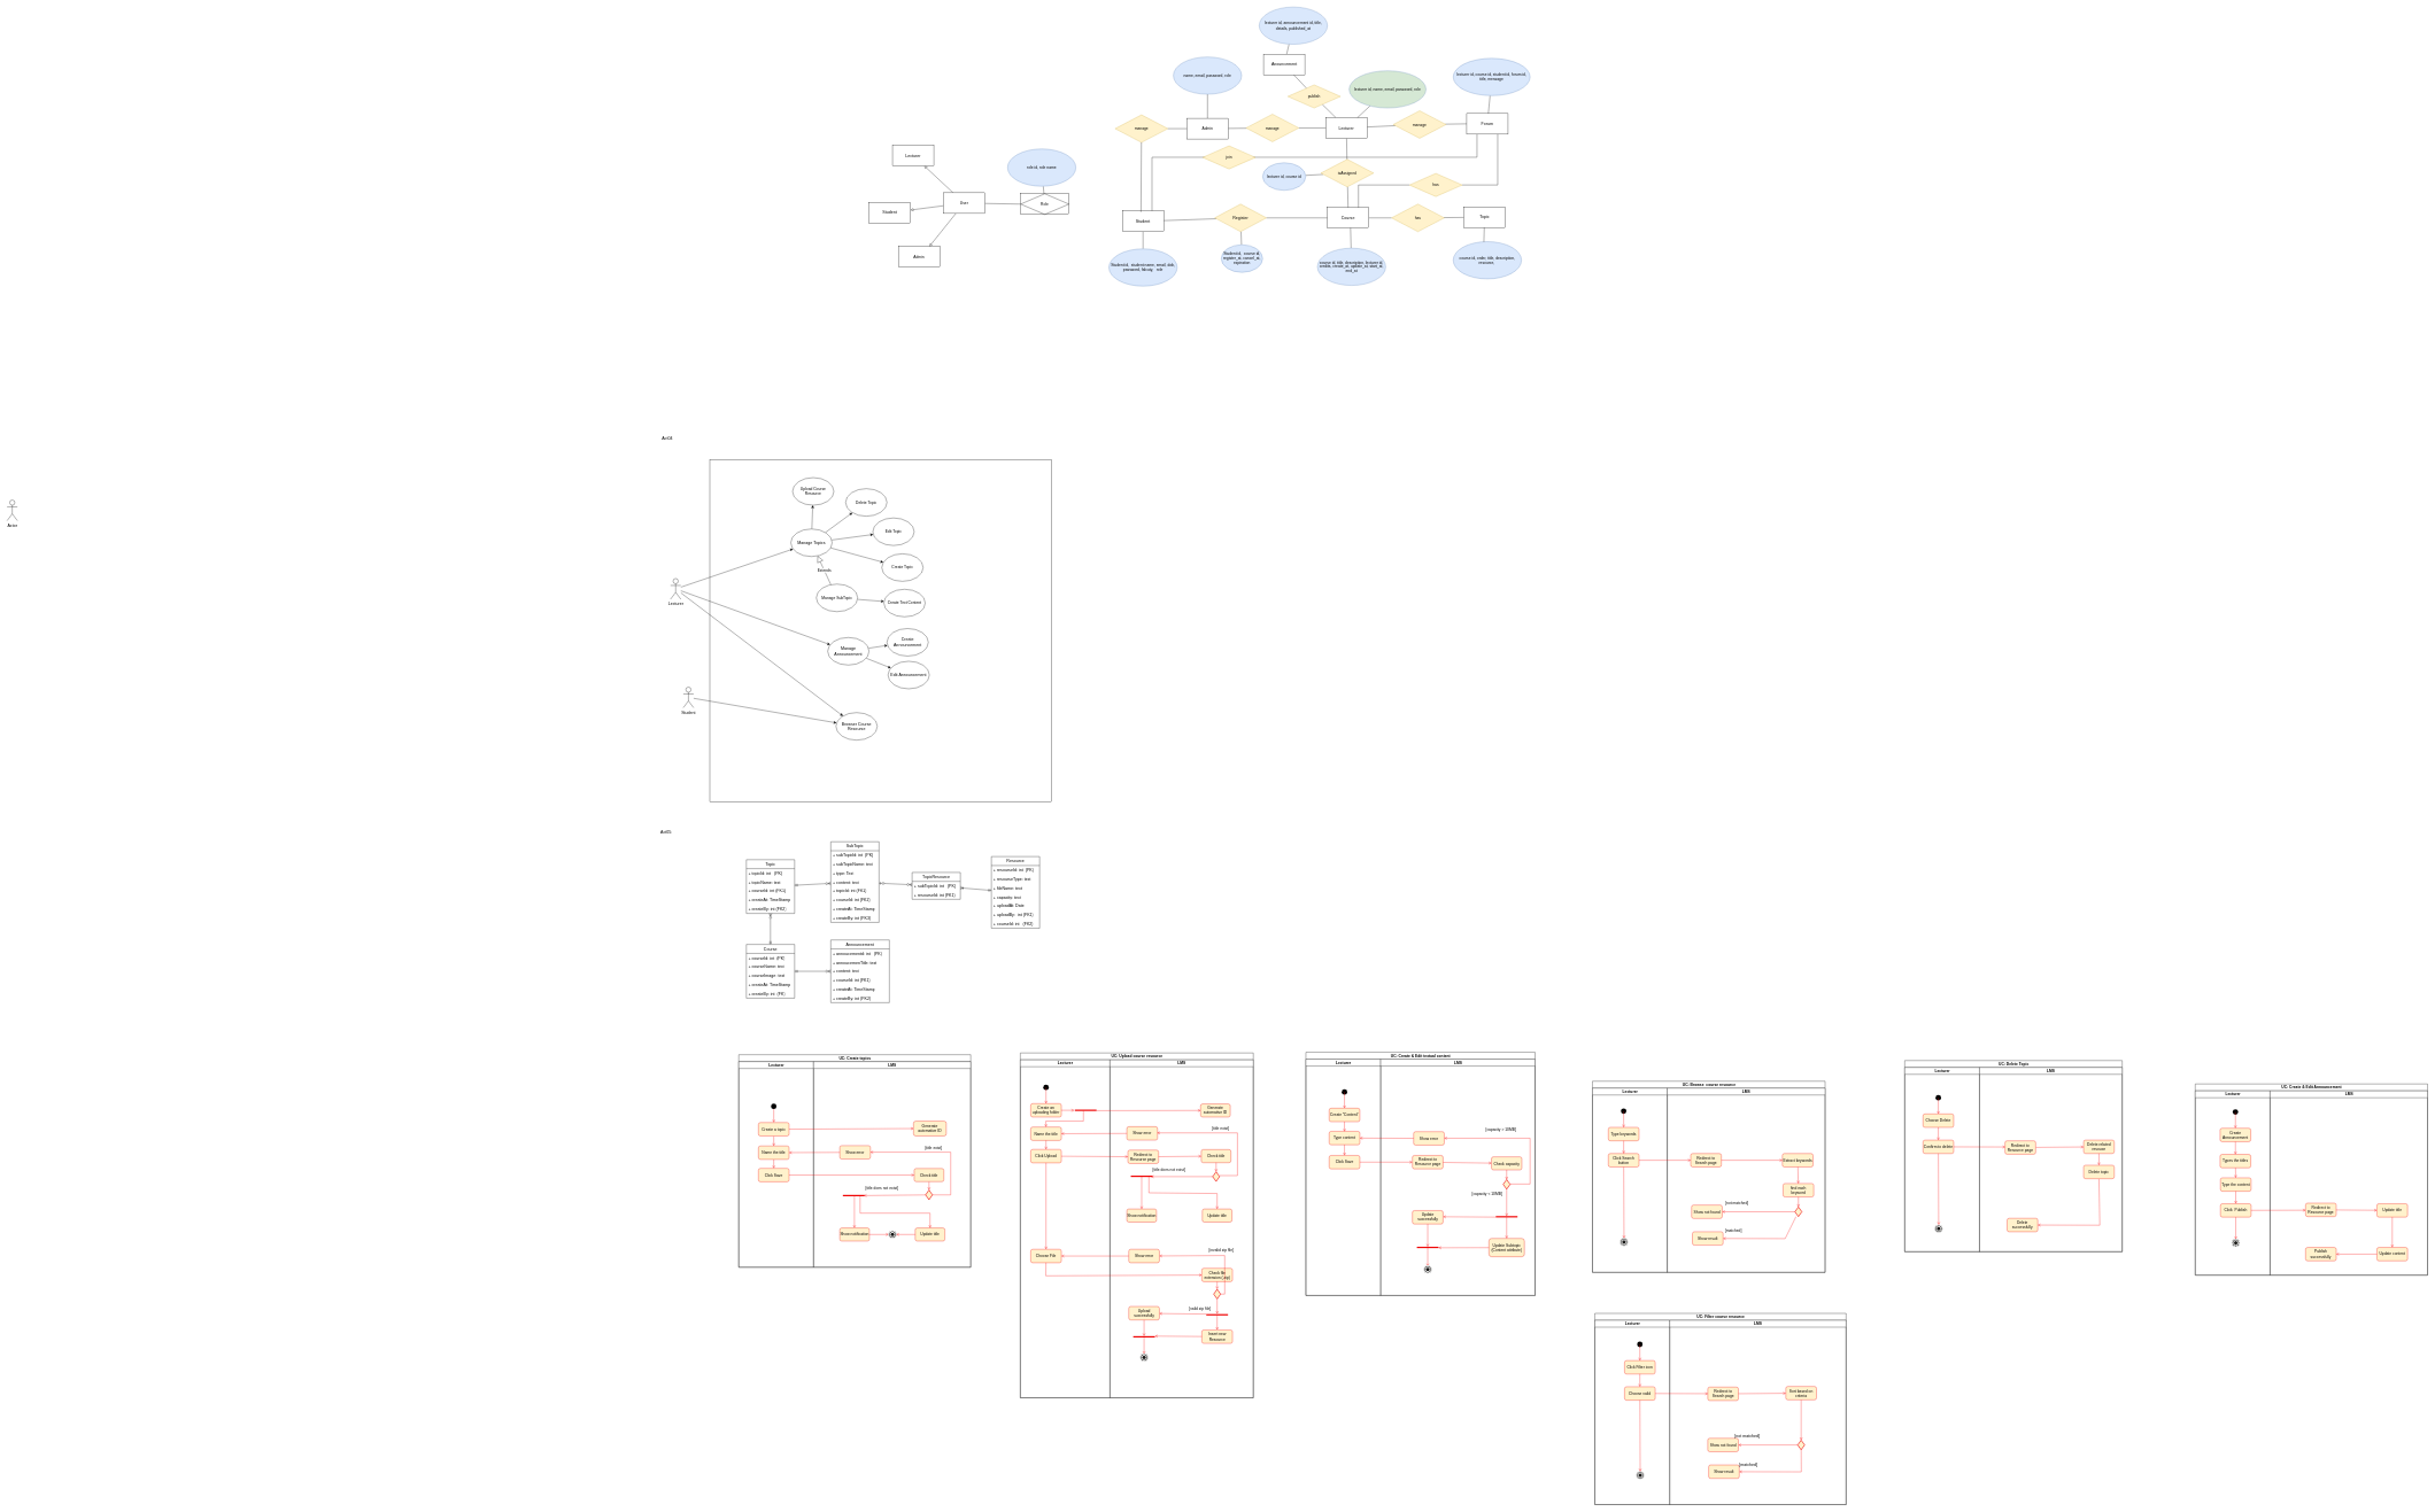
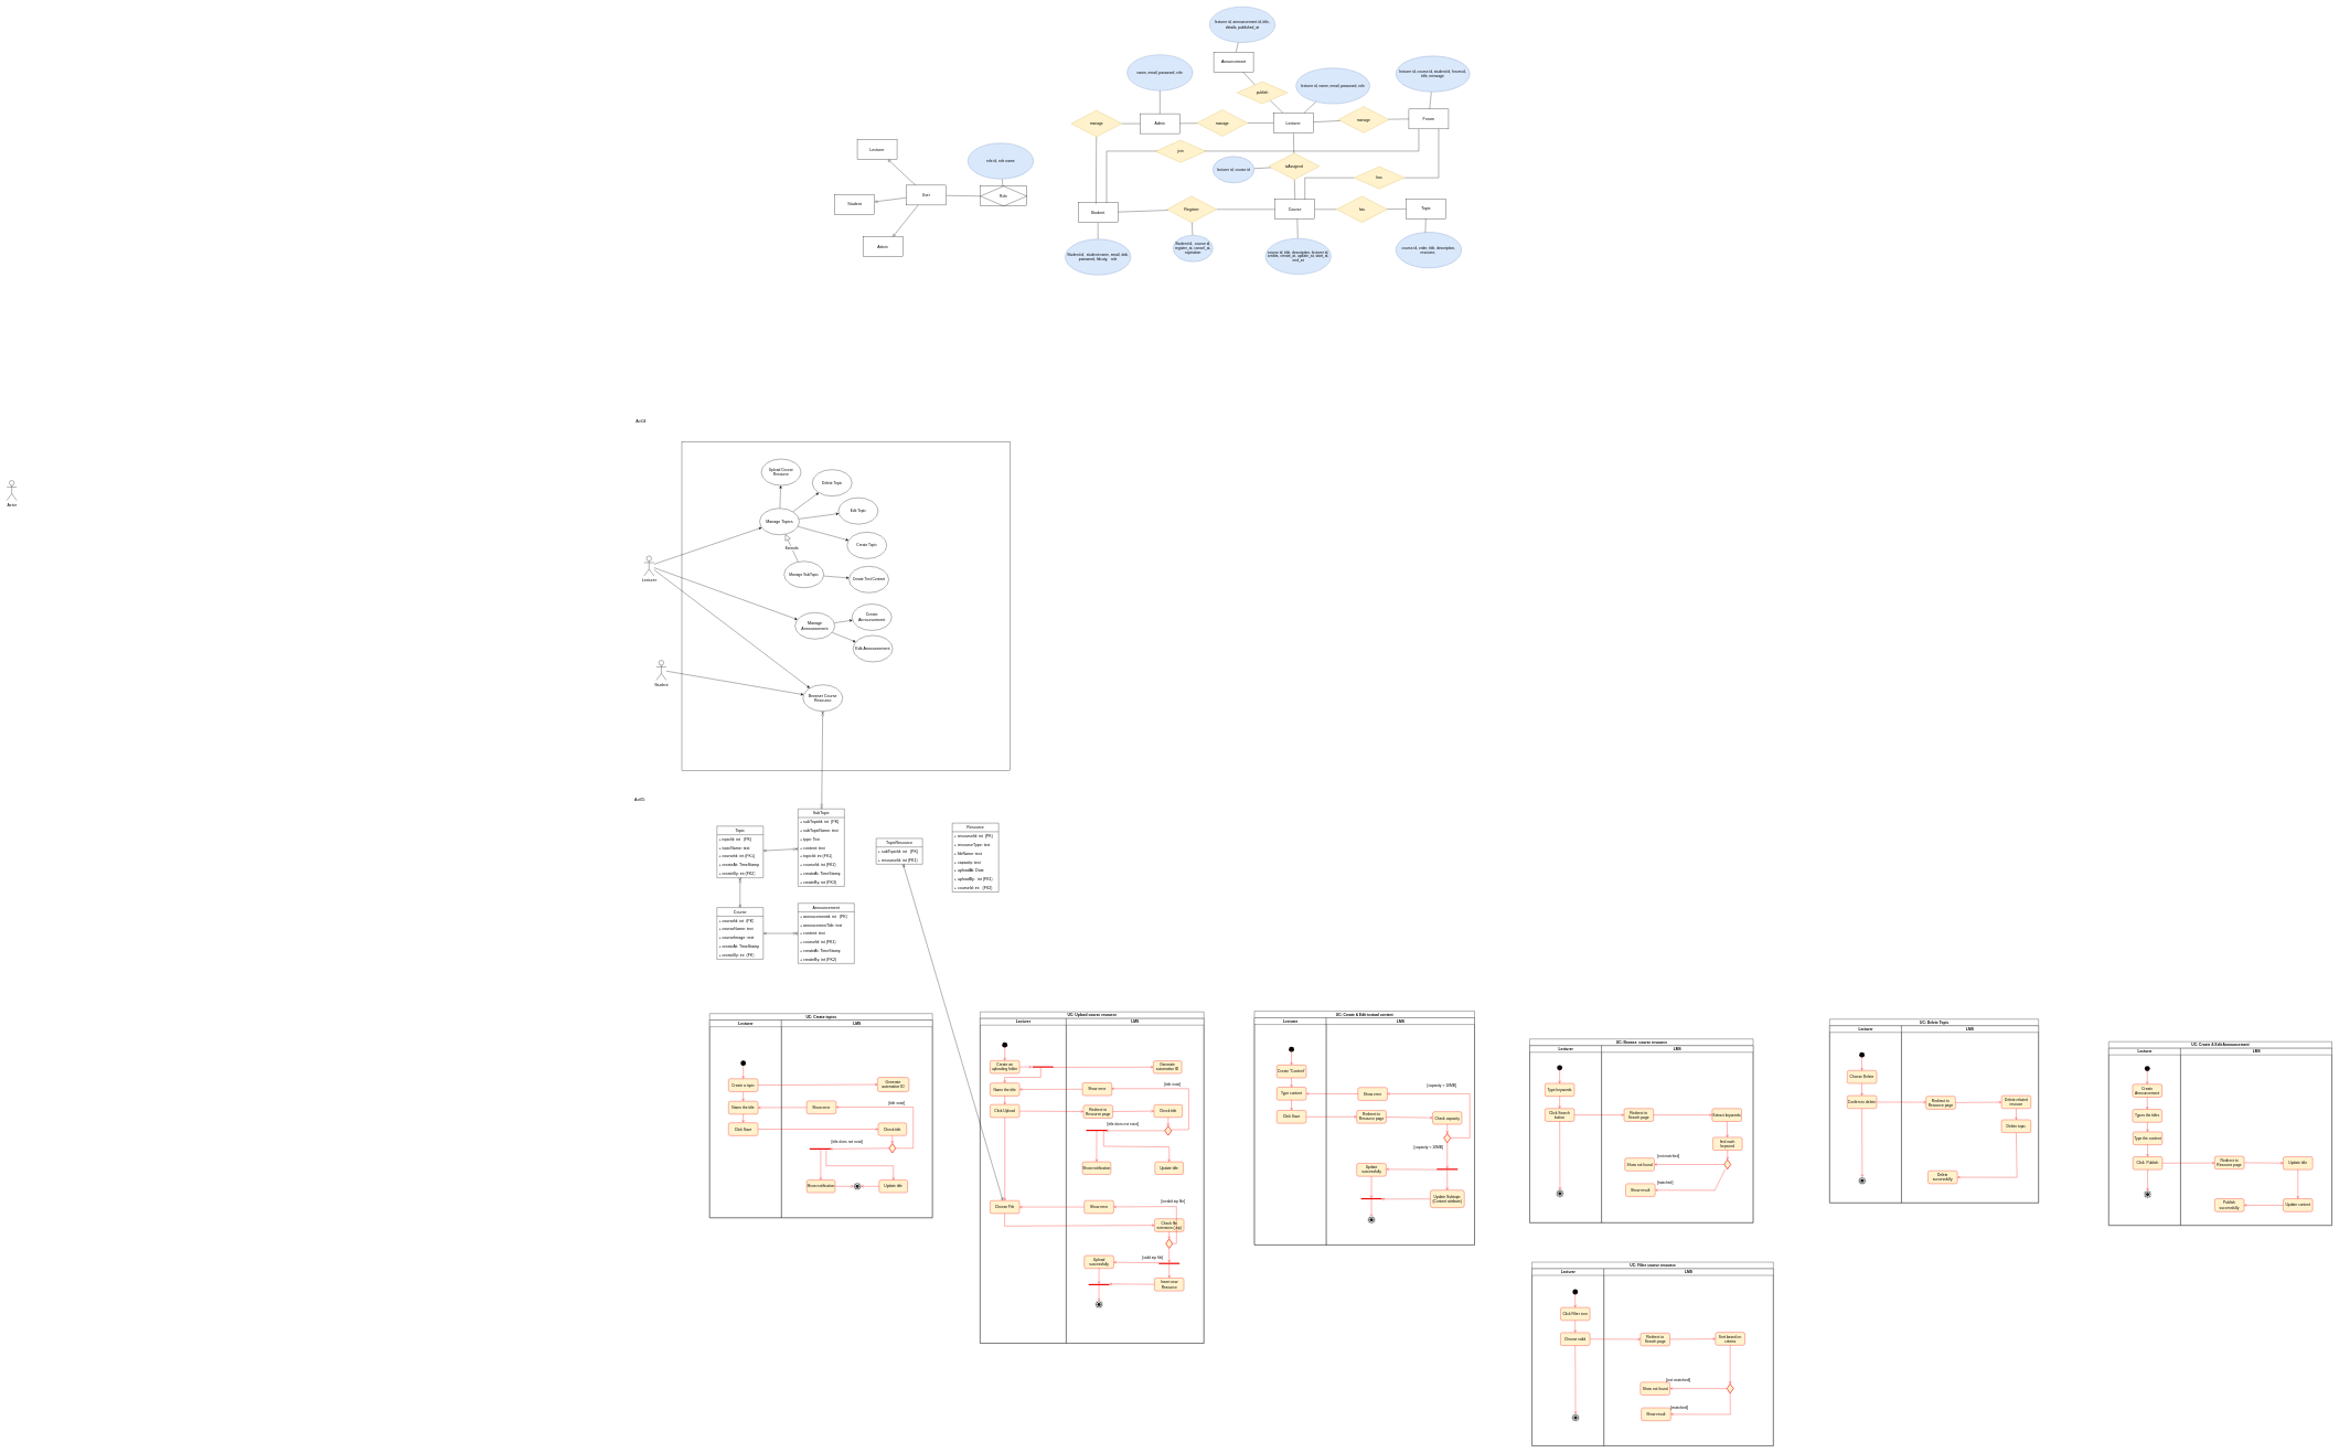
- <mxCell id="20" value="lecturer id, name, email, password, role" style="ellipse;whiteSpace=wrap;html=1;fontFamily=Helvetica;fontSize=11;fillColor=#d5e8d4;strokeColor=#6c8ebf;" parent="1" vertex="1"><mxGeometry x="3914" y="205" width="223" height="108" as="geometry" /></mxCell>
+ <mxCell id="20" value="lecturer id, name, email, password, role" style="ellipse;whiteSpace=wrap;html=1;fontFamily=Helvetica;fontSize=11;fillColor=#dae8fc;strokeColor=#6c8ebf;" parent="1" vertex="1"><mxGeometry x="3914" y="205" width="223" height="108" as="geometry" /></mxCell>
- <mxCell id="88" style="rounded=0;orthogonalLoop=1;jettySize=auto;html=1;startArrow=ERzeroToOne;startFill=0;endArrow=ERzeroToMany;endFill=0;" parent="1" source="89" target="99" edge="1"><mxGeometry relative="1" as="geometry" /></mxCell>
+ <mxCell id="88" style="rounded=0;orthogonalLoop=1;jettySize=auto;html=1;startArrow=ERzeroToOne;startFill=0;endArrow=ERzeroToMany;endFill=0;" parent="1" source="89" target="126" edge="1"><mxGeometry relative="1" as="geometry" /></mxCell>
- <mxCell id="98" style="rounded=0;orthogonalLoop=1;jettySize=auto;html=1;startArrow=ERoneToMany;startFill=0;endArrow=ERmandOne;endFill=0;" parent="1" source="99" target="73" edge="1"><mxGeometry relative="1" as="geometry" /></mxCell>
+ <mxCell id="98" style="rounded=0;orthogonalLoop=1;jettySize=auto;html=1;startArrow=ERoneToMany;startFill=0;endArrow=ERmandOne;endFill=0;" parent="1" source="99" target="150" edge="1"><mxGeometry relative="1" as="geometry" /></mxCell>
